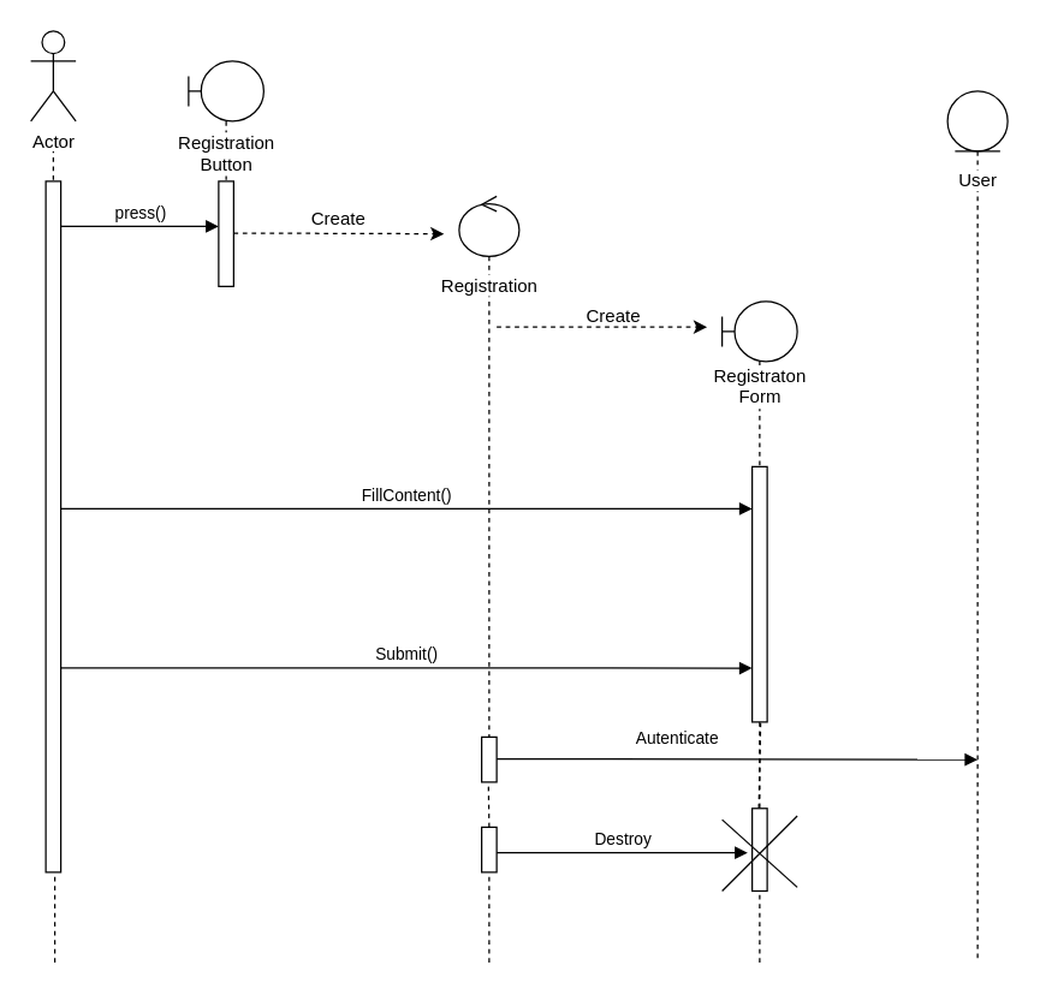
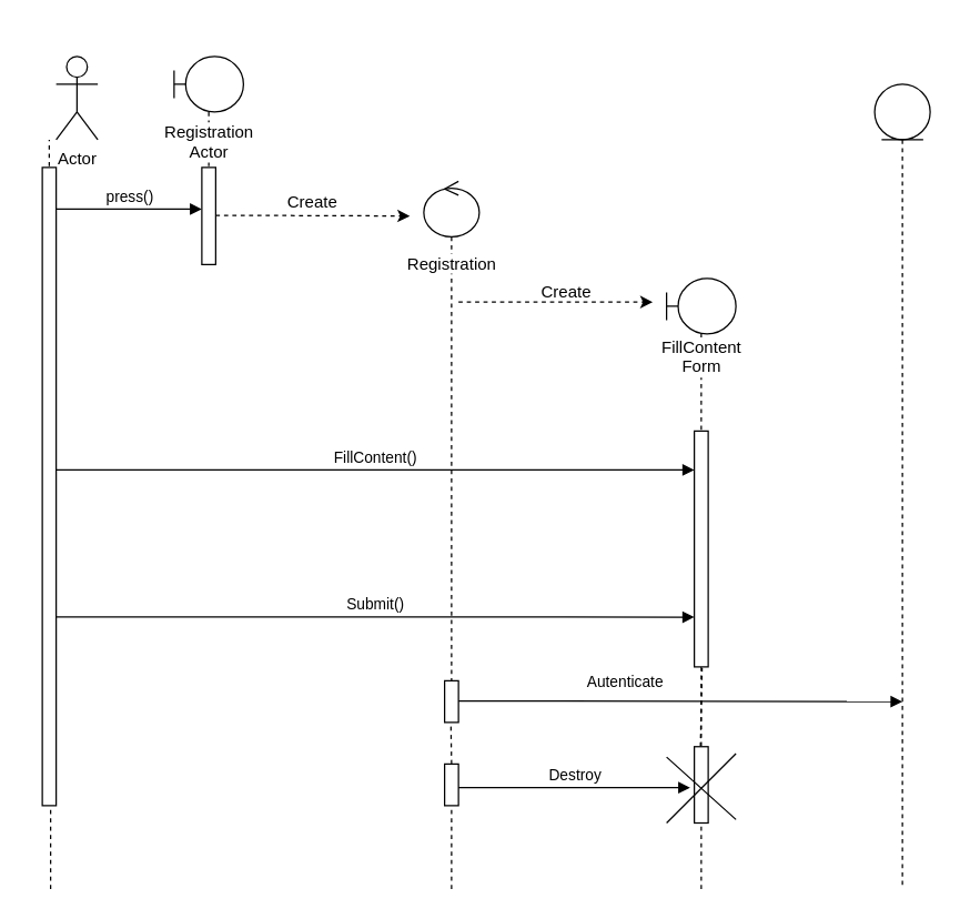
- <mxCell id="3" value="Actor" style="shape=umlActor;verticalLabelPosition=bottom;labelBackgroundColor=#ffffff;verticalAlign=top;html=1;" vertex="1" parent="1"><mxGeometry x="20" y="20" width="30" height="60" as="geometry" /></mxCell>
+ <mxCell id="3" value="Actor" style="shape=umlActor;verticalLabelPosition=bottom;labelBackgroundColor=#ffffff;verticalAlign=top;html=1;" vertex="1" parent="1"><mxGeometry x="40" y="40" width="30" height="60" as="geometry" /></mxCell>
- <mxCell id="27" value="&lt;div&gt;Registration&lt;/div&gt;&lt;div align=&quot;center&quot;&gt;Button&lt;br&gt;&lt;/div&gt;" style="text;html=1;resizable=0;points=[];autosize=1;align=center;verticalAlign=top;spacingTop=-4;labelBackgroundColor=#ffffff;" vertex="1" parent="1"><mxGeometry x="110" y="85" width="80" height="30" as="geometry" /></mxCell>
+ <mxCell id="27" value="&lt;div&gt;Registration&lt;/div&gt;&lt;div align=&quot;center&quot;&gt;Actor&lt;br&gt;&lt;/div&gt;" style="text;html=1;resizable=0;points=[];autosize=1;align=center;verticalAlign=top;spacingTop=-4;labelBackgroundColor=#ffffff;" vertex="1" parent="1"><mxGeometry x="110" y="85" width="80" height="30" as="geometry" /></mxCell>
- <mxCell id="33" value="User" style="text;html=1;resizable=0;points=[];autosize=1;align=center;verticalAlign=top;spacingTop=-4;labelBackgroundColor=#ffffff;" vertex="1" parent="32"><mxGeometry y="50" width="40" height="20" as="geometry" /></mxCell>
- <mxCell id="31" value="&lt;div&gt;Registraton&lt;/div&gt;&lt;div align=&quot;center&quot;&gt;Form&lt;br&gt;&lt;/div&gt;" style="text;html=1;resizable=0;points=[];autosize=1;align=center;verticalAlign=top;spacingTop=-4;labelBackgroundColor=#ffffff;" vertex="1" parent="1"><mxGeometry x="465" y="240" width="80" height="30" as="geometry" /></mxCell>
+ <mxCell id="31" value="&lt;div&gt;FillContent&lt;/div&gt;&lt;div align=&quot;center&quot;&gt;Form&lt;br&gt;&lt;/div&gt;" style="text;html=1;resizable=0;points=[];autosize=1;align=center;verticalAlign=top;spacingTop=-4;labelBackgroundColor=#ffffff;" vertex="1" parent="1"><mxGeometry x="465" y="240" width="80" height="30" as="geometry" /></mxCell>
